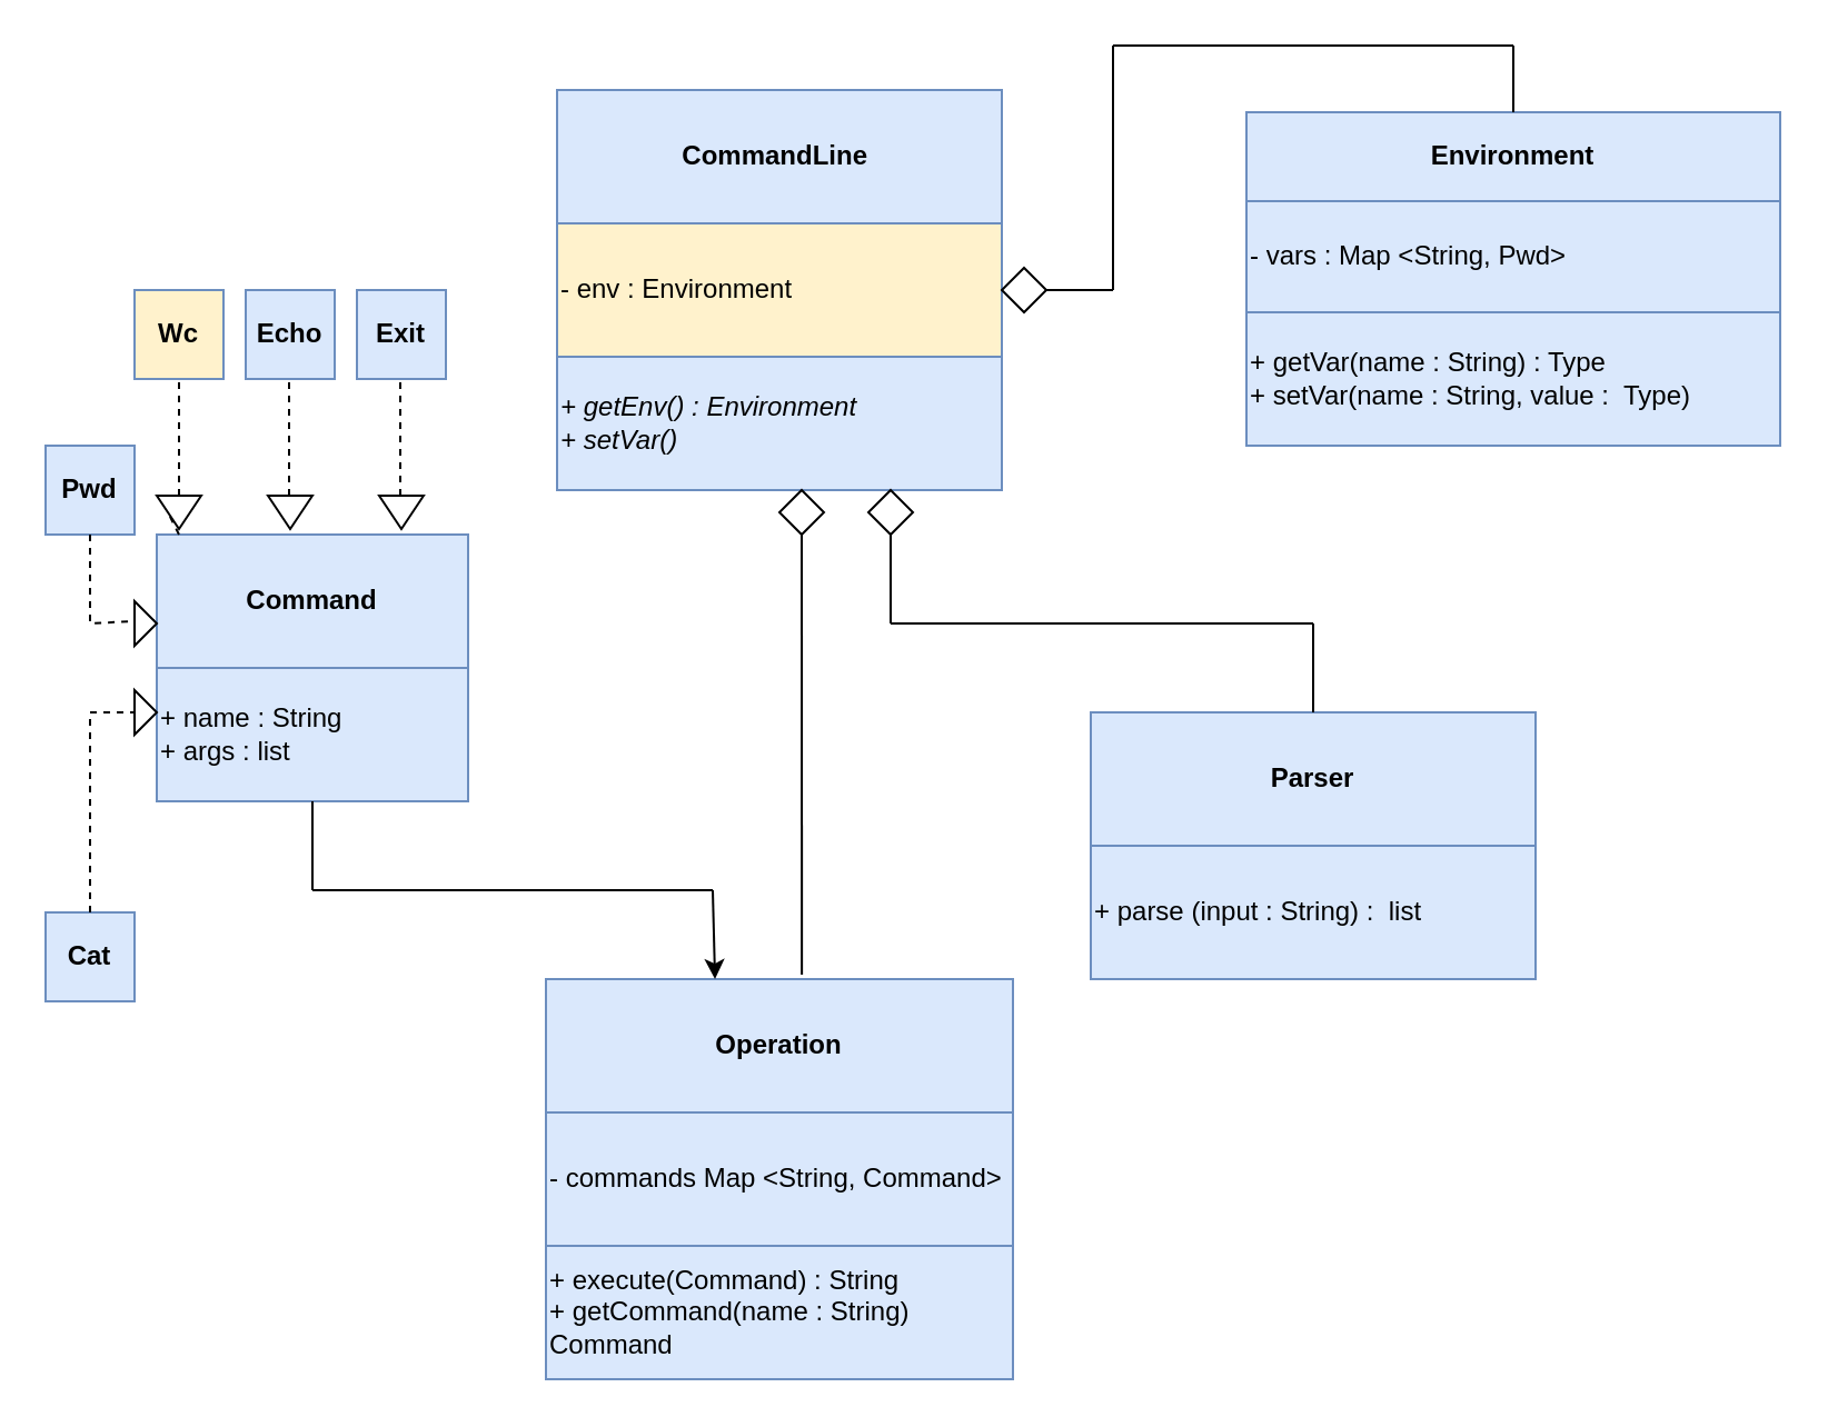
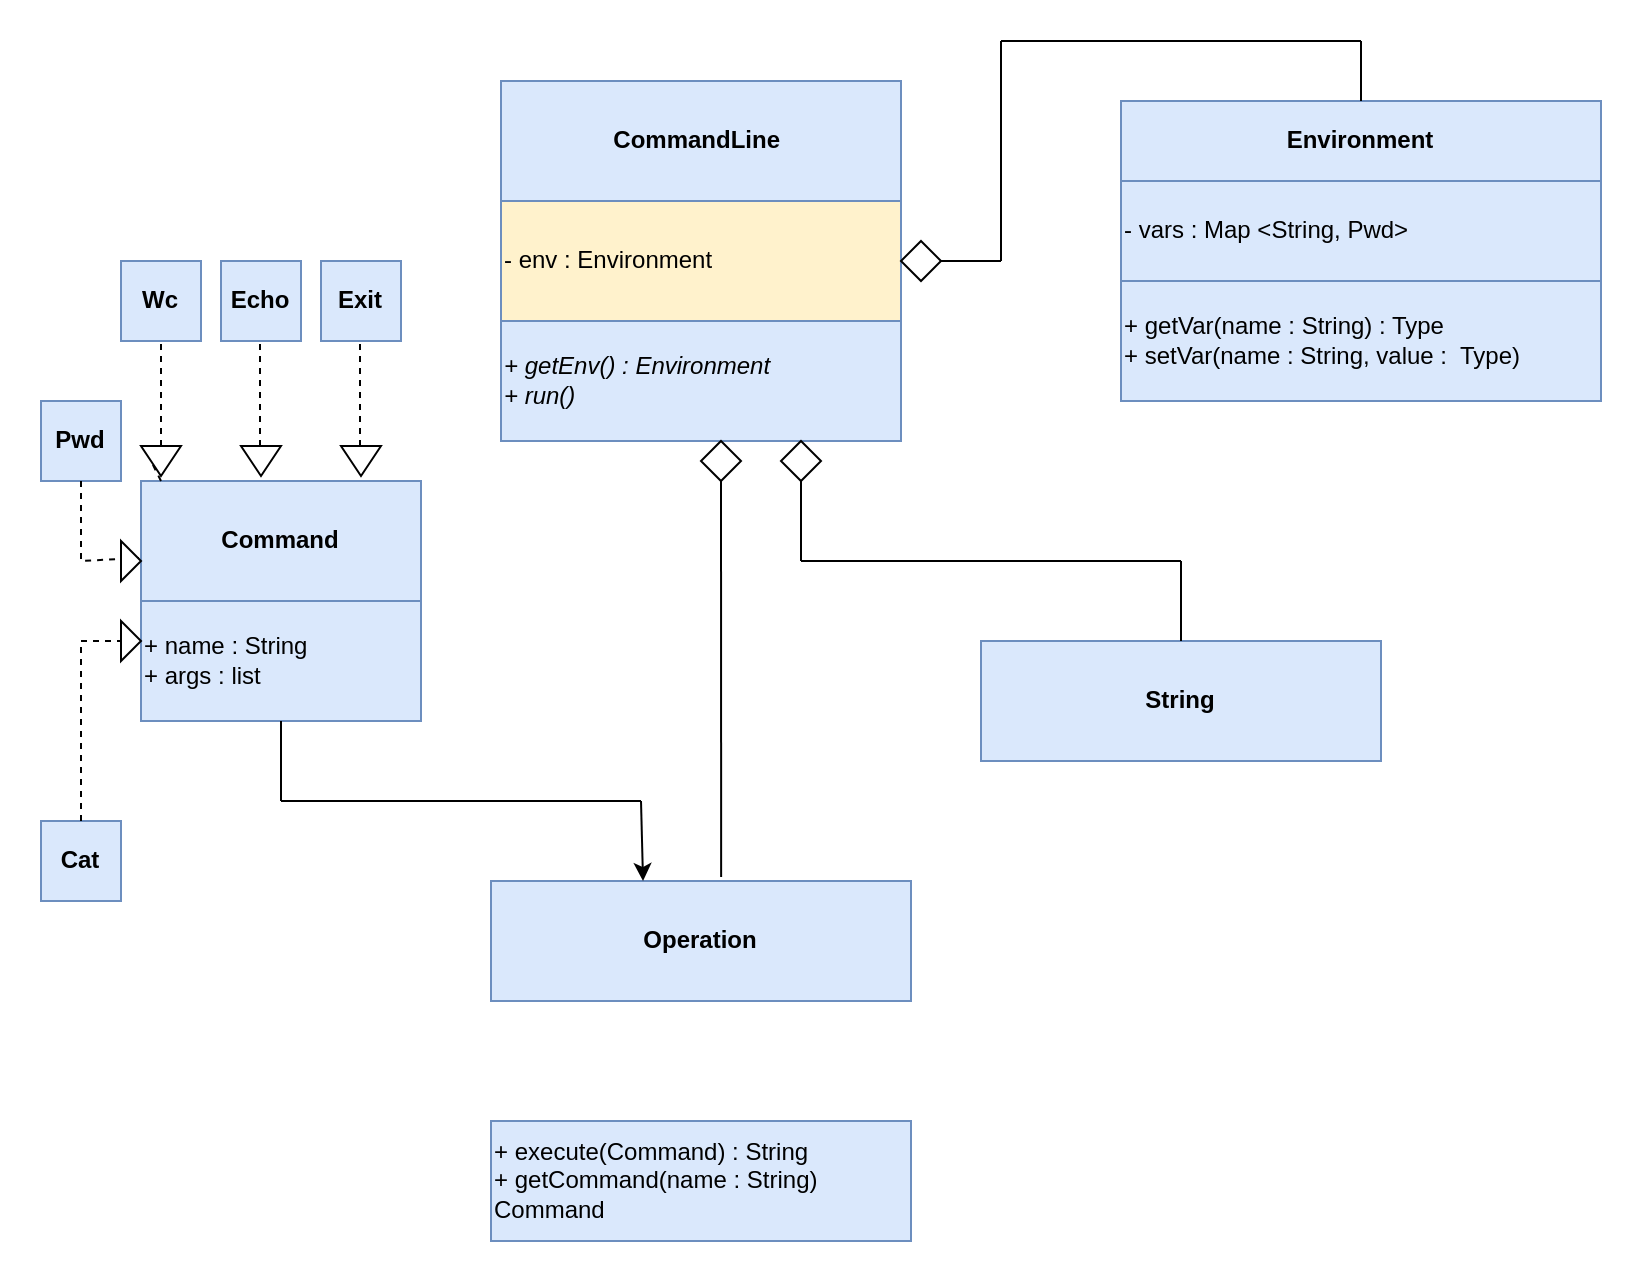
- <mxCell id="25" value="&lt;b&gt;Wc&lt;br&gt;&lt;/b&gt;" style="rounded=0;whiteSpace=wrap;html=1;fillColor=#fff2cc;strokeColor=#6c8ebf;" vertex="1" parent="1"><mxGeometry x="60" y="130" width="40" height="40" as="geometry" /></mxCell>
+ <mxCell id="25" value="&lt;b&gt;Wc&lt;br&gt;&lt;/b&gt;" style="rounded=0;whiteSpace=wrap;html=1;fillColor=#dae8fc;strokeColor=#6c8ebf;" vertex="1" parent="1"><mxGeometry x="60" y="130" width="40" height="40" as="geometry" /></mxCell>
- <mxCell id="6" value="&lt;i&gt;+ getEnv() : Environment&lt;br&gt;+ setVar()&lt;br&gt;&lt;/i&gt;" style="rounded=0;whiteSpace=wrap;html=1;fillColor=#dae8fc;strokeColor=#6c8ebf;align=left;" parent="1" vertex="1"><mxGeometry x="250" y="160" width="200" height="60" as="geometry" /></mxCell>
+ <mxCell id="6" value="&lt;i&gt;+ getEnv() : Environment&lt;br&gt;+ run()&lt;br&gt;&lt;/i&gt;" style="rounded=0;whiteSpace=wrap;html=1;fillColor=#dae8fc;strokeColor=#6c8ebf;align=left;" parent="1" vertex="1"><mxGeometry x="250" y="160" width="200" height="60" as="geometry" /></mxCell>
- <mxCell id="13" value="&lt;b&gt;Parser&lt;/b&gt;" style="rounded=0;whiteSpace=wrap;html=1;fillColor=#dae8fc;strokeColor=#6c8ebf;" parent="1" vertex="1"><mxGeometry x="490" y="320" width="200" height="60" as="geometry" /></mxCell>
+ <mxCell id="13" value="&lt;b&gt;String&lt;/b&gt;" style="rounded=0;whiteSpace=wrap;html=1;fillColor=#dae8fc;strokeColor=#6c8ebf;" parent="1" vertex="1"><mxGeometry x="490" y="320" width="200" height="60" as="geometry" /></mxCell>
- <mxCell id="14" value="+ parse (input : String) :&amp;nbsp; list" style="rounded=0;whiteSpace=wrap;html=1;fillColor=#dae8fc;strokeColor=#6c8ebf;align=left;" parent="1" vertex="1"><mxGeometry x="490" y="380" width="200" height="60" as="geometry" /></mxCell>
- <mxCell id="19" value="- commands Map &amp;lt;String, Command&amp;gt;" style="rounded=0;whiteSpace=wrap;html=1;fillColor=#dae8fc;strokeColor=#6c8ebf;align=left;" vertex="1" parent="1"><mxGeometry x="245" y="500" width="210" height="60" as="geometry" /></mxCell>
